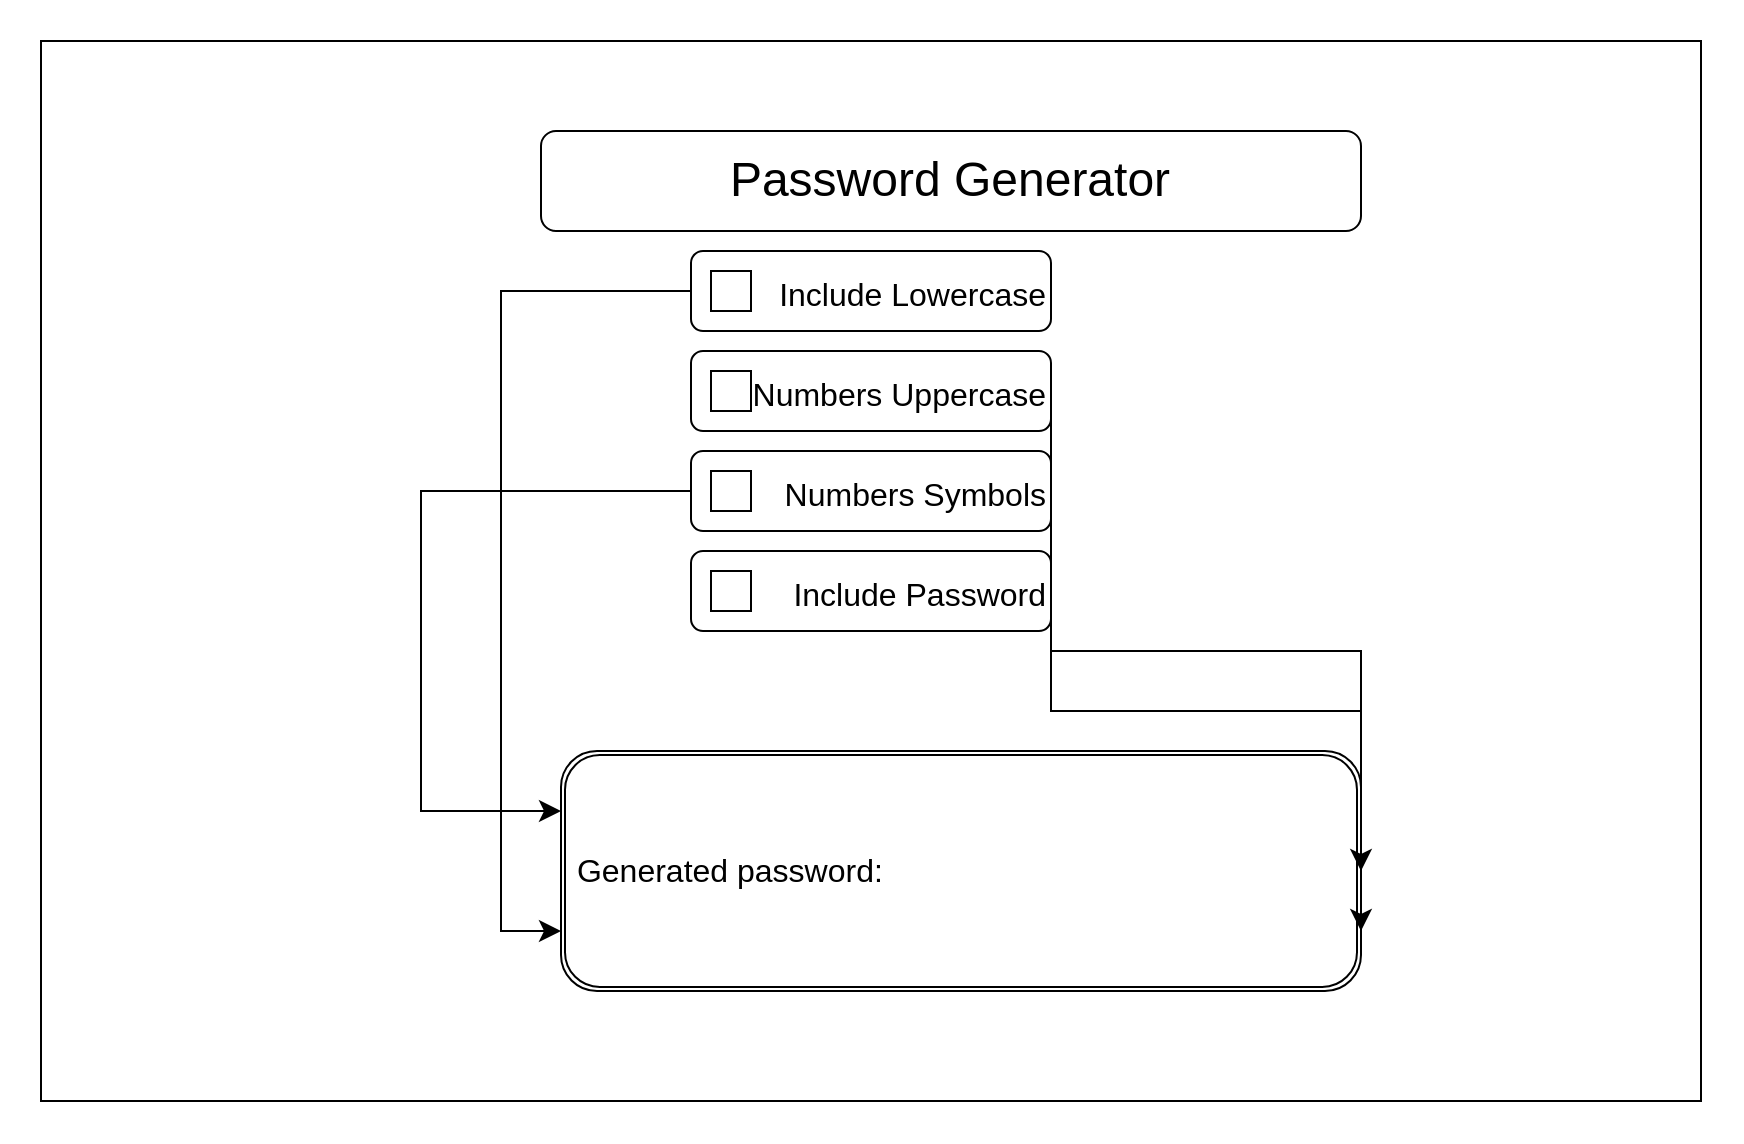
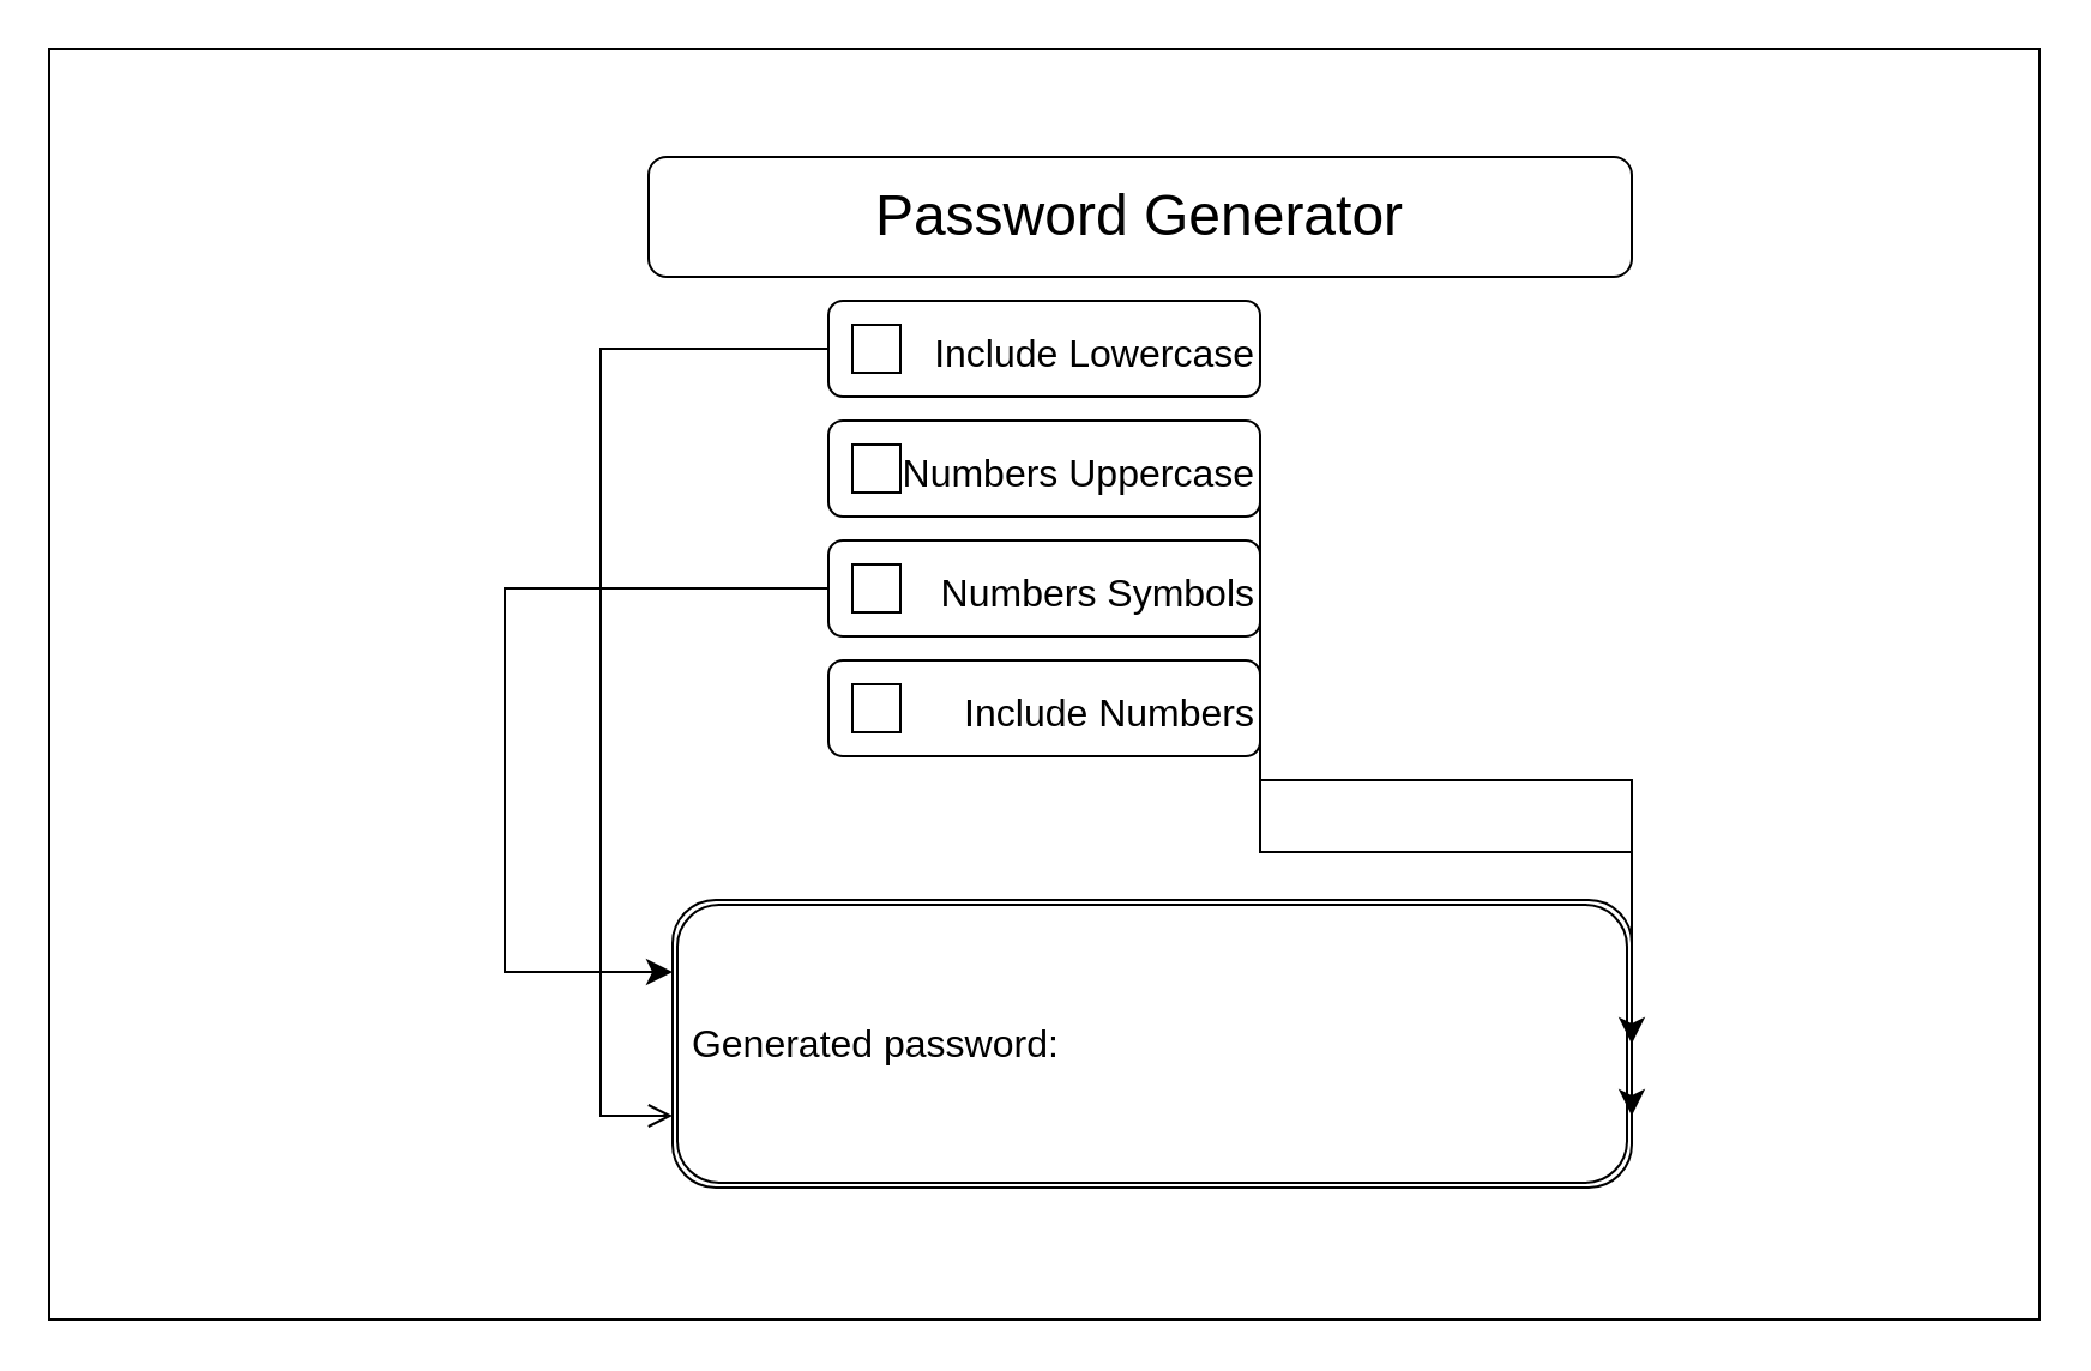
- <mxCell id="11" value="&lt;font style=&quot;font-size: 16px;&quot;&gt;Include Password&lt;/font&gt;" style="rounded=1;whiteSpace=wrap;html=1;fontSize=24;align=right;" vertex="1" parent="4"><mxGeometry y="150" width="180" height="40" as="geometry" /></mxCell>
+ <mxCell id="11" value="&lt;font style=&quot;font-size: 16px;&quot;&gt;Include Numbers&lt;/font&gt;" style="rounded=1;whiteSpace=wrap;html=1;fontSize=24;align=right;" vertex="1" parent="4"><mxGeometry y="150" width="180" height="40" as="geometry" /></mxCell>
- <mxCell id="14" value="" style="edgeStyle=elbowEdgeStyle;elbow=horizontal;endArrow=classic;html=1;curved=0;rounded=0;endSize=8;startSize=8;fontSize=16;exitX=0;exitY=0.5;exitDx=0;exitDy=0;entryX=0;entryY=0.75;entryDx=0;entryDy=0;" edge="1" parent="1" source="5" target="13"><mxGeometry width="50" height="50" relative="1" as="geometry"><mxPoint x="260" y="295" as="sourcePoint" /><mxPoint x="310" y="245" as="targetPoint" /><Array as="points"><mxPoint x="250" y="295" /></Array></mxGeometry></mxCell>
+ <mxCell id="14" value="" style="edgeStyle=elbowEdgeStyle;elbow=horizontal;endArrow=open;html=1;curved=0;rounded=0;endSize=8;startSize=8;fontSize=16;exitX=0;exitY=0.5;exitDx=0;exitDy=0;entryX=0;entryY=0.75;entryDx=0;entryDy=0;" edge="1" parent="1" source="5" target="13"><mxGeometry width="50" height="50" relative="1" as="geometry"><mxPoint x="260" y="295" as="sourcePoint" /><mxPoint x="310" y="245" as="targetPoint" /><Array as="points"><mxPoint x="250" y="295" /></Array></mxGeometry></mxCell>
